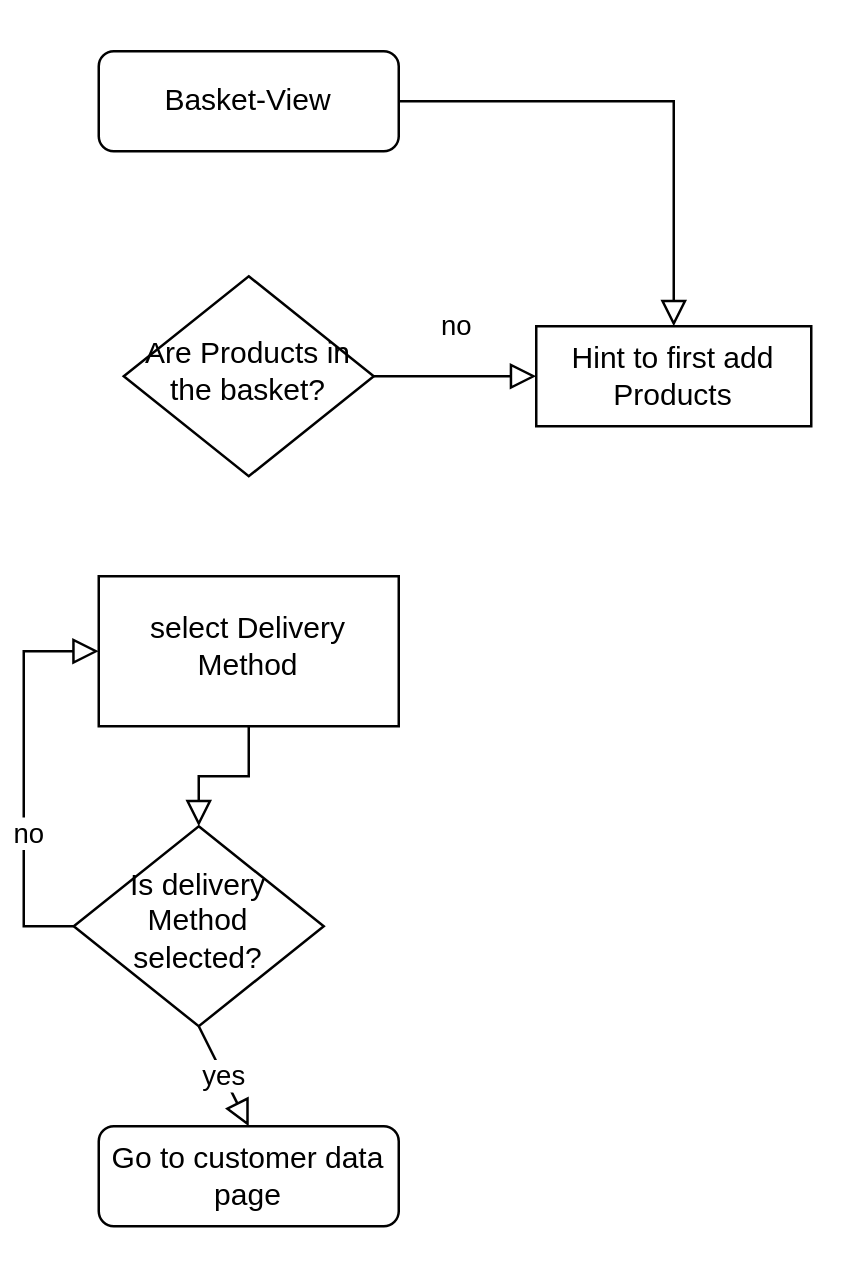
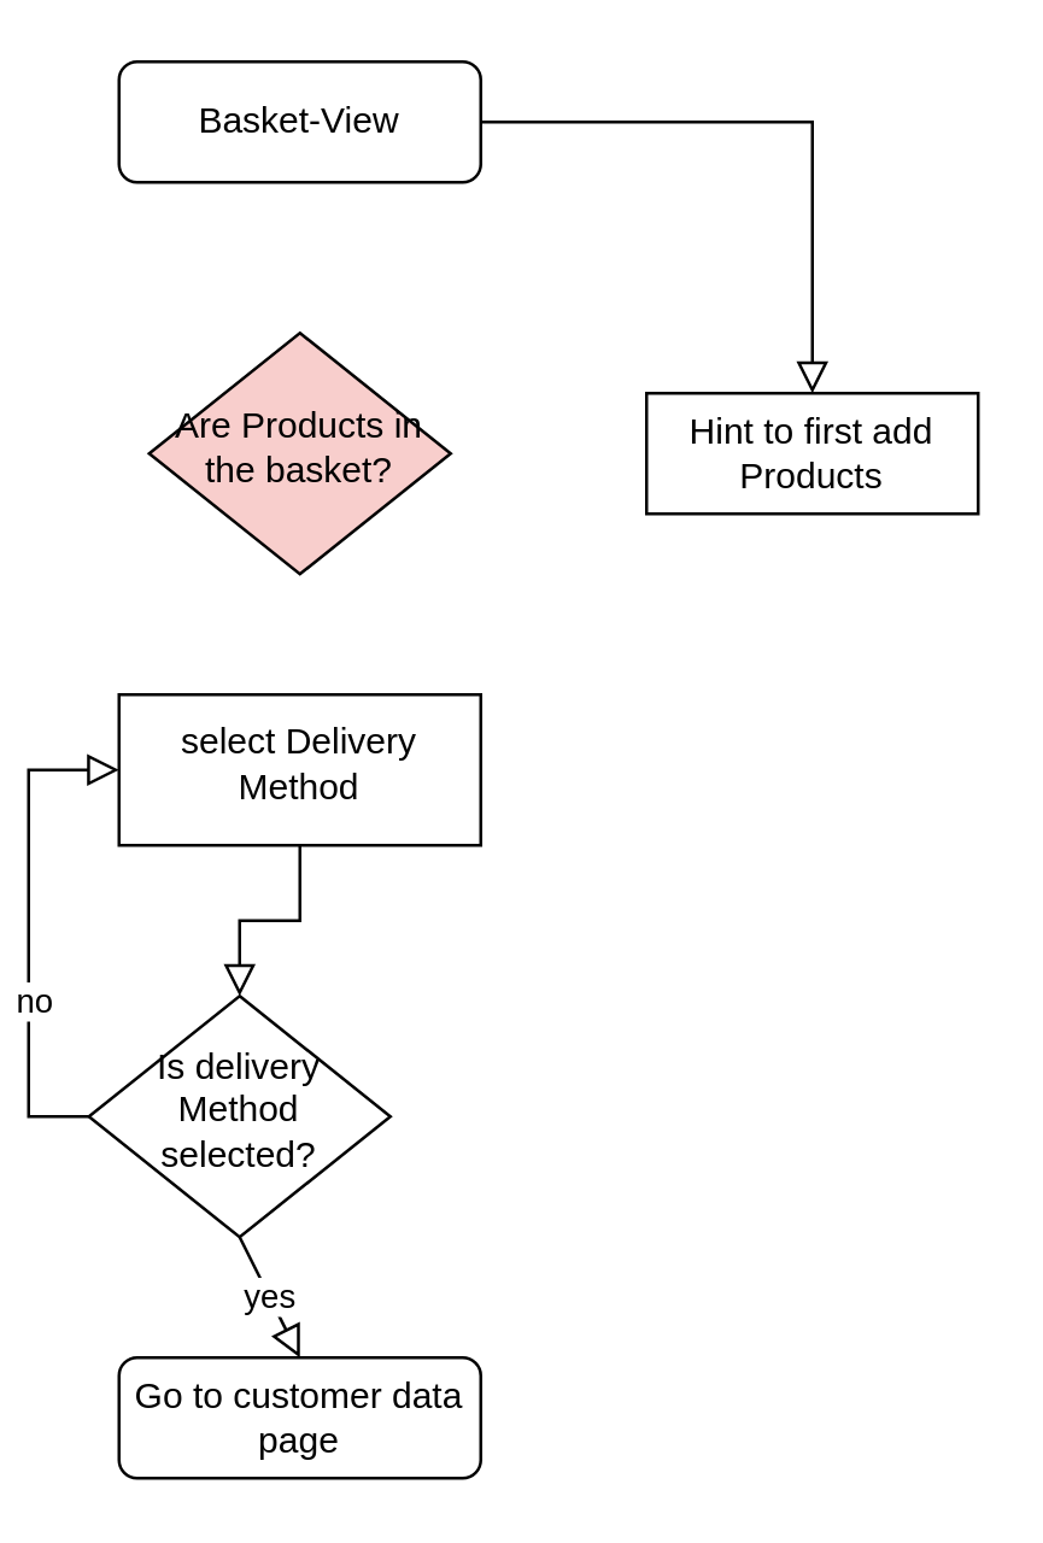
- <mxCell id="5" value="Are Products in the basket?" style="rhombus;whiteSpace=wrap;html=1;shadow=0;fontFamily=Helvetica;fontSize=12;align=center;strokeWidth=1;spacing=6;spacingTop=-4;" parent="1" vertex="1"><mxGeometry x="40" y="110" width="100" height="80" as="geometry" /></mxCell>
+ <mxCell id="5" value="Are Products in the basket?" style="rhombus;whiteSpace=wrap;html=1;shadow=0;fontFamily=Helvetica;fontSize=12;align=center;strokeWidth=1;spacing=6;spacingTop=-4;fillColor=#f8cecc;" parent="1" vertex="1"><mxGeometry x="40" y="110" width="100" height="80" as="geometry" /></mxCell>
- <mxCell id="4" value="no" style="rounded=0;html=1;jettySize=auto;orthogonalLoop=1;fontSize=11;endArrow=block;endFill=0;endSize=8;strokeWidth=1;shadow=0;labelBackgroundColor=none;edgeStyle=orthogonalEdgeStyle;entryX=0;entryY=0.5;entryDx=0;entryDy=0;" parent="1" source="5" target="14" edge="1"><mxGeometry y="20" relative="1" as="geometry"><mxPoint as="offset" /><mxPoint x="230" y="150" as="targetPoint" /></mxGeometry></mxCell>
- <mxCell id="13" value="select Delivery Method" style="whiteSpace=wrap;html=1;shadow=0;strokeWidth=1;spacing=6;spacingTop=-4;" parent="1" vertex="1"><mxGeometry x="30" y="230" width="120" height="60" as="geometry" /></mxCell>
+ <mxCell id="13" value="select Delivery Method" style="whiteSpace=wrap;html=1;shadow=0;strokeWidth=1;spacing=6;spacingTop=-4;" parent="1" vertex="1"><mxGeometry x="30" y="230" width="120" height="50" as="geometry" /></mxCell>
